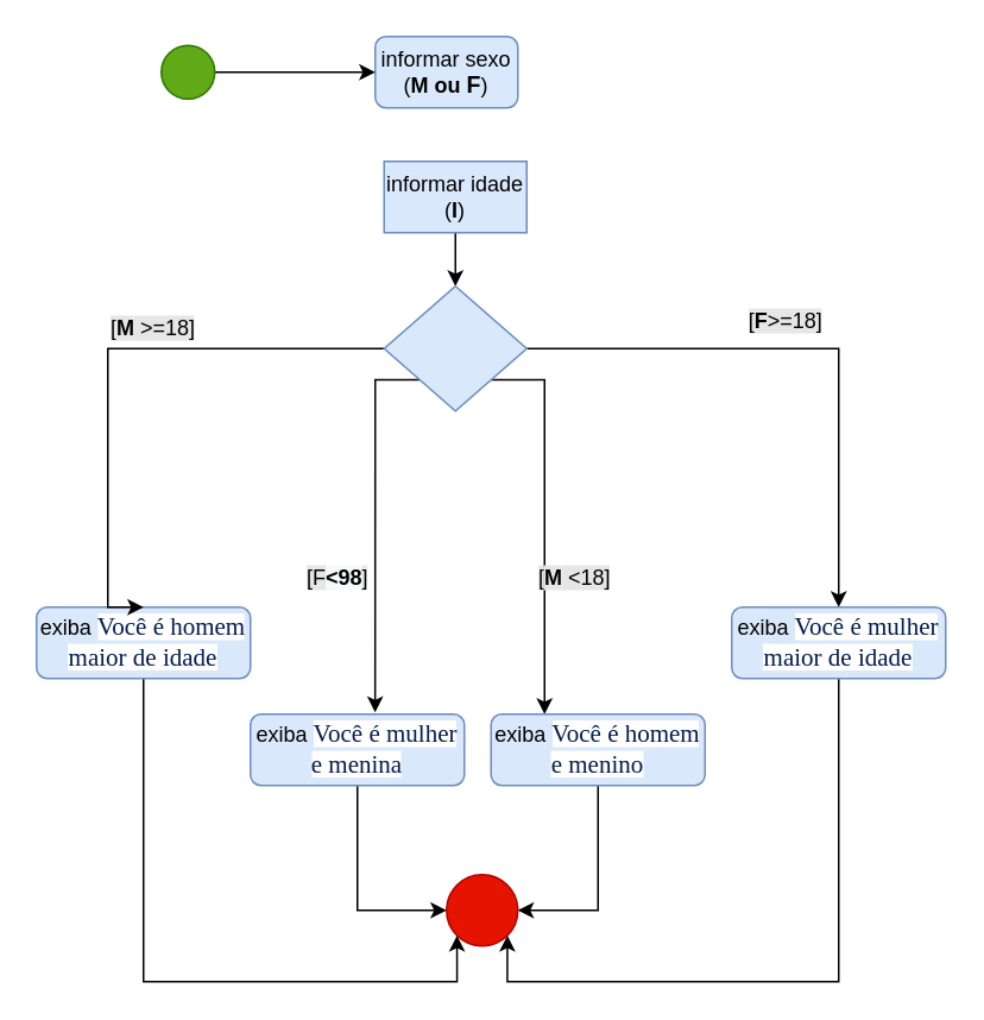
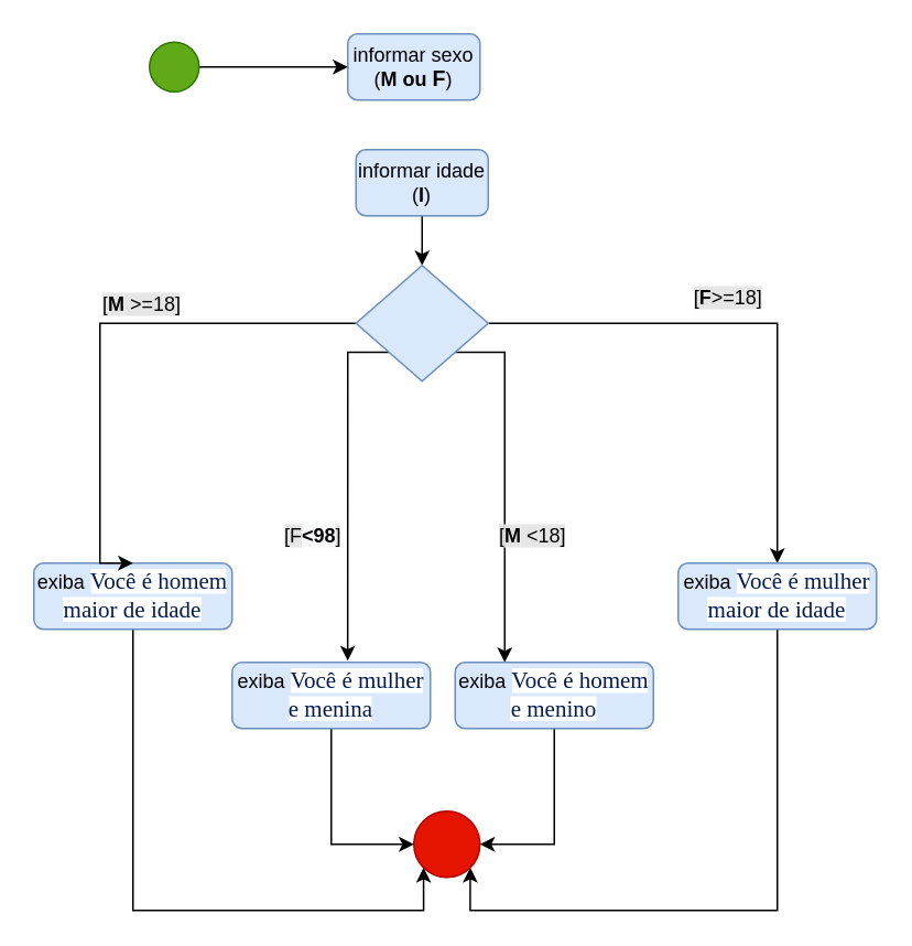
- <mxCell id="7" value="informar idade&lt;br&gt;(&lt;b&gt;I&lt;/b&gt;)" style="whiteSpace=wrap;html=1;fillColor=#dae8fc;strokeColor=#6c8ebf;rounded=0;" parent="1" vertex="1"><mxGeometry x="215" y="90" width="80" height="40" as="geometry" /></mxCell>
+ <mxCell id="7" value="informar idade&lt;br&gt;(&lt;b&gt;I&lt;/b&gt;)" style="rounded=1;whiteSpace=wrap;html=1;fillColor=#dae8fc;strokeColor=#6c8ebf;" parent="1" vertex="1"><mxGeometry x="215" y="90" width="80" height="40" as="geometry" /></mxCell>
